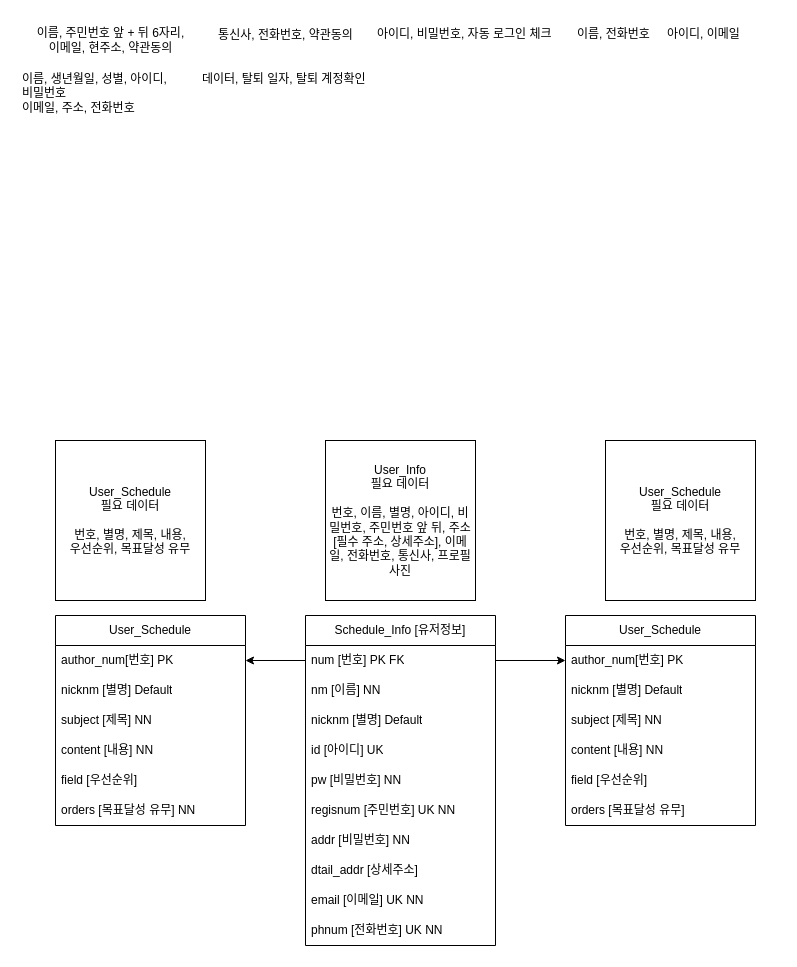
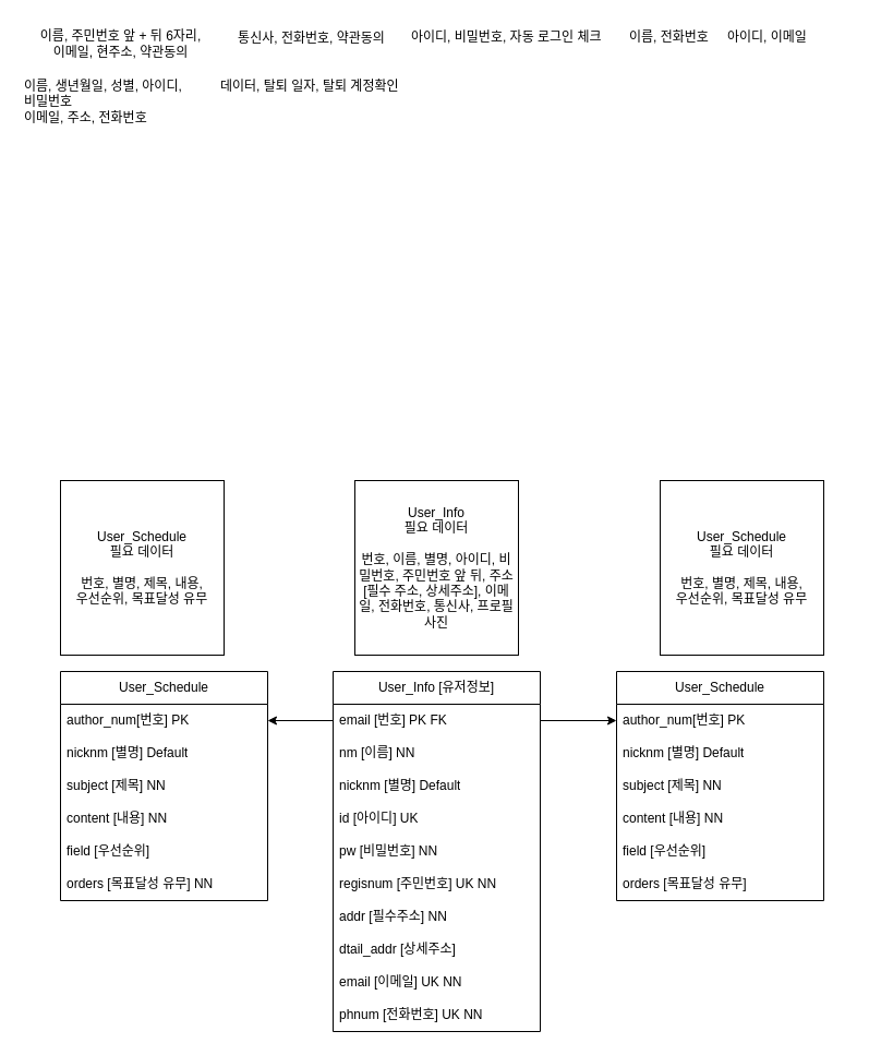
- <mxCell id="2" value="Schedule_Info [유저정보]" style="swimlane;fontStyle=0;childLayout=stackLayout;horizontal=1;startSize=30;horizontalStack=0;resizeParent=1;resizeParentMax=0;resizeLast=0;collapsible=1;marginBottom=0;whiteSpace=wrap;html=1;movable=1;resizable=1;rotatable=1;deletable=1;editable=1;locked=0;connectable=1;" parent="1" vertex="1"><mxGeometry x="305" y="615" width="190" height="330" as="geometry" /></mxCell>
+ <mxCell id="2" value="User_Info [유저정보]" style="swimlane;fontStyle=0;childLayout=stackLayout;horizontal=1;startSize=30;horizontalStack=0;resizeParent=1;resizeParentMax=0;resizeLast=0;collapsible=1;marginBottom=0;whiteSpace=wrap;html=1;movable=1;resizable=1;rotatable=1;deletable=1;editable=1;locked=0;connectable=1;" parent="1" vertex="1"><mxGeometry x="305" y="615" width="190" height="330" as="geometry" /></mxCell>
- <mxCell id="3" value="num [번호] PK FK" style="text;strokeColor=none;fillColor=none;align=left;verticalAlign=middle;spacingLeft=4;spacingRight=4;overflow=hidden;points=[[0,0.5],[1,0.5]];portConstraint=eastwest;rotatable=0;whiteSpace=wrap;html=1;" parent="2" vertex="1"><mxGeometry y="30" width="190" height="30" as="geometry" /></mxCell>
+ <mxCell id="3" value="email [번호] PK FK" style="text;strokeColor=none;fillColor=none;align=left;verticalAlign=middle;spacingLeft=4;spacingRight=4;overflow=hidden;points=[[0,0.5],[1,0.5]];portConstraint=eastwest;rotatable=0;whiteSpace=wrap;html=1;" parent="2" vertex="1"><mxGeometry y="30" width="190" height="30" as="geometry" /></mxCell>
- <mxCell id="9" value="addr [비밀번호] NN" style="text;strokeColor=none;fillColor=none;align=left;verticalAlign=middle;spacingLeft=4;spacingRight=4;overflow=hidden;points=[[0,0.5],[1,0.5]];portConstraint=eastwest;rotatable=0;whiteSpace=wrap;html=1;" parent="2" vertex="1"><mxGeometry y="210" width="190" height="30" as="geometry" /></mxCell>
+ <mxCell id="9" value="addr [필수주소] NN" style="text;strokeColor=none;fillColor=none;align=left;verticalAlign=middle;spacingLeft=4;spacingRight=4;overflow=hidden;points=[[0,0.5],[1,0.5]];portConstraint=eastwest;rotatable=0;whiteSpace=wrap;html=1;" parent="2" vertex="1"><mxGeometry y="210" width="190" height="30" as="geometry" /></mxCell>
